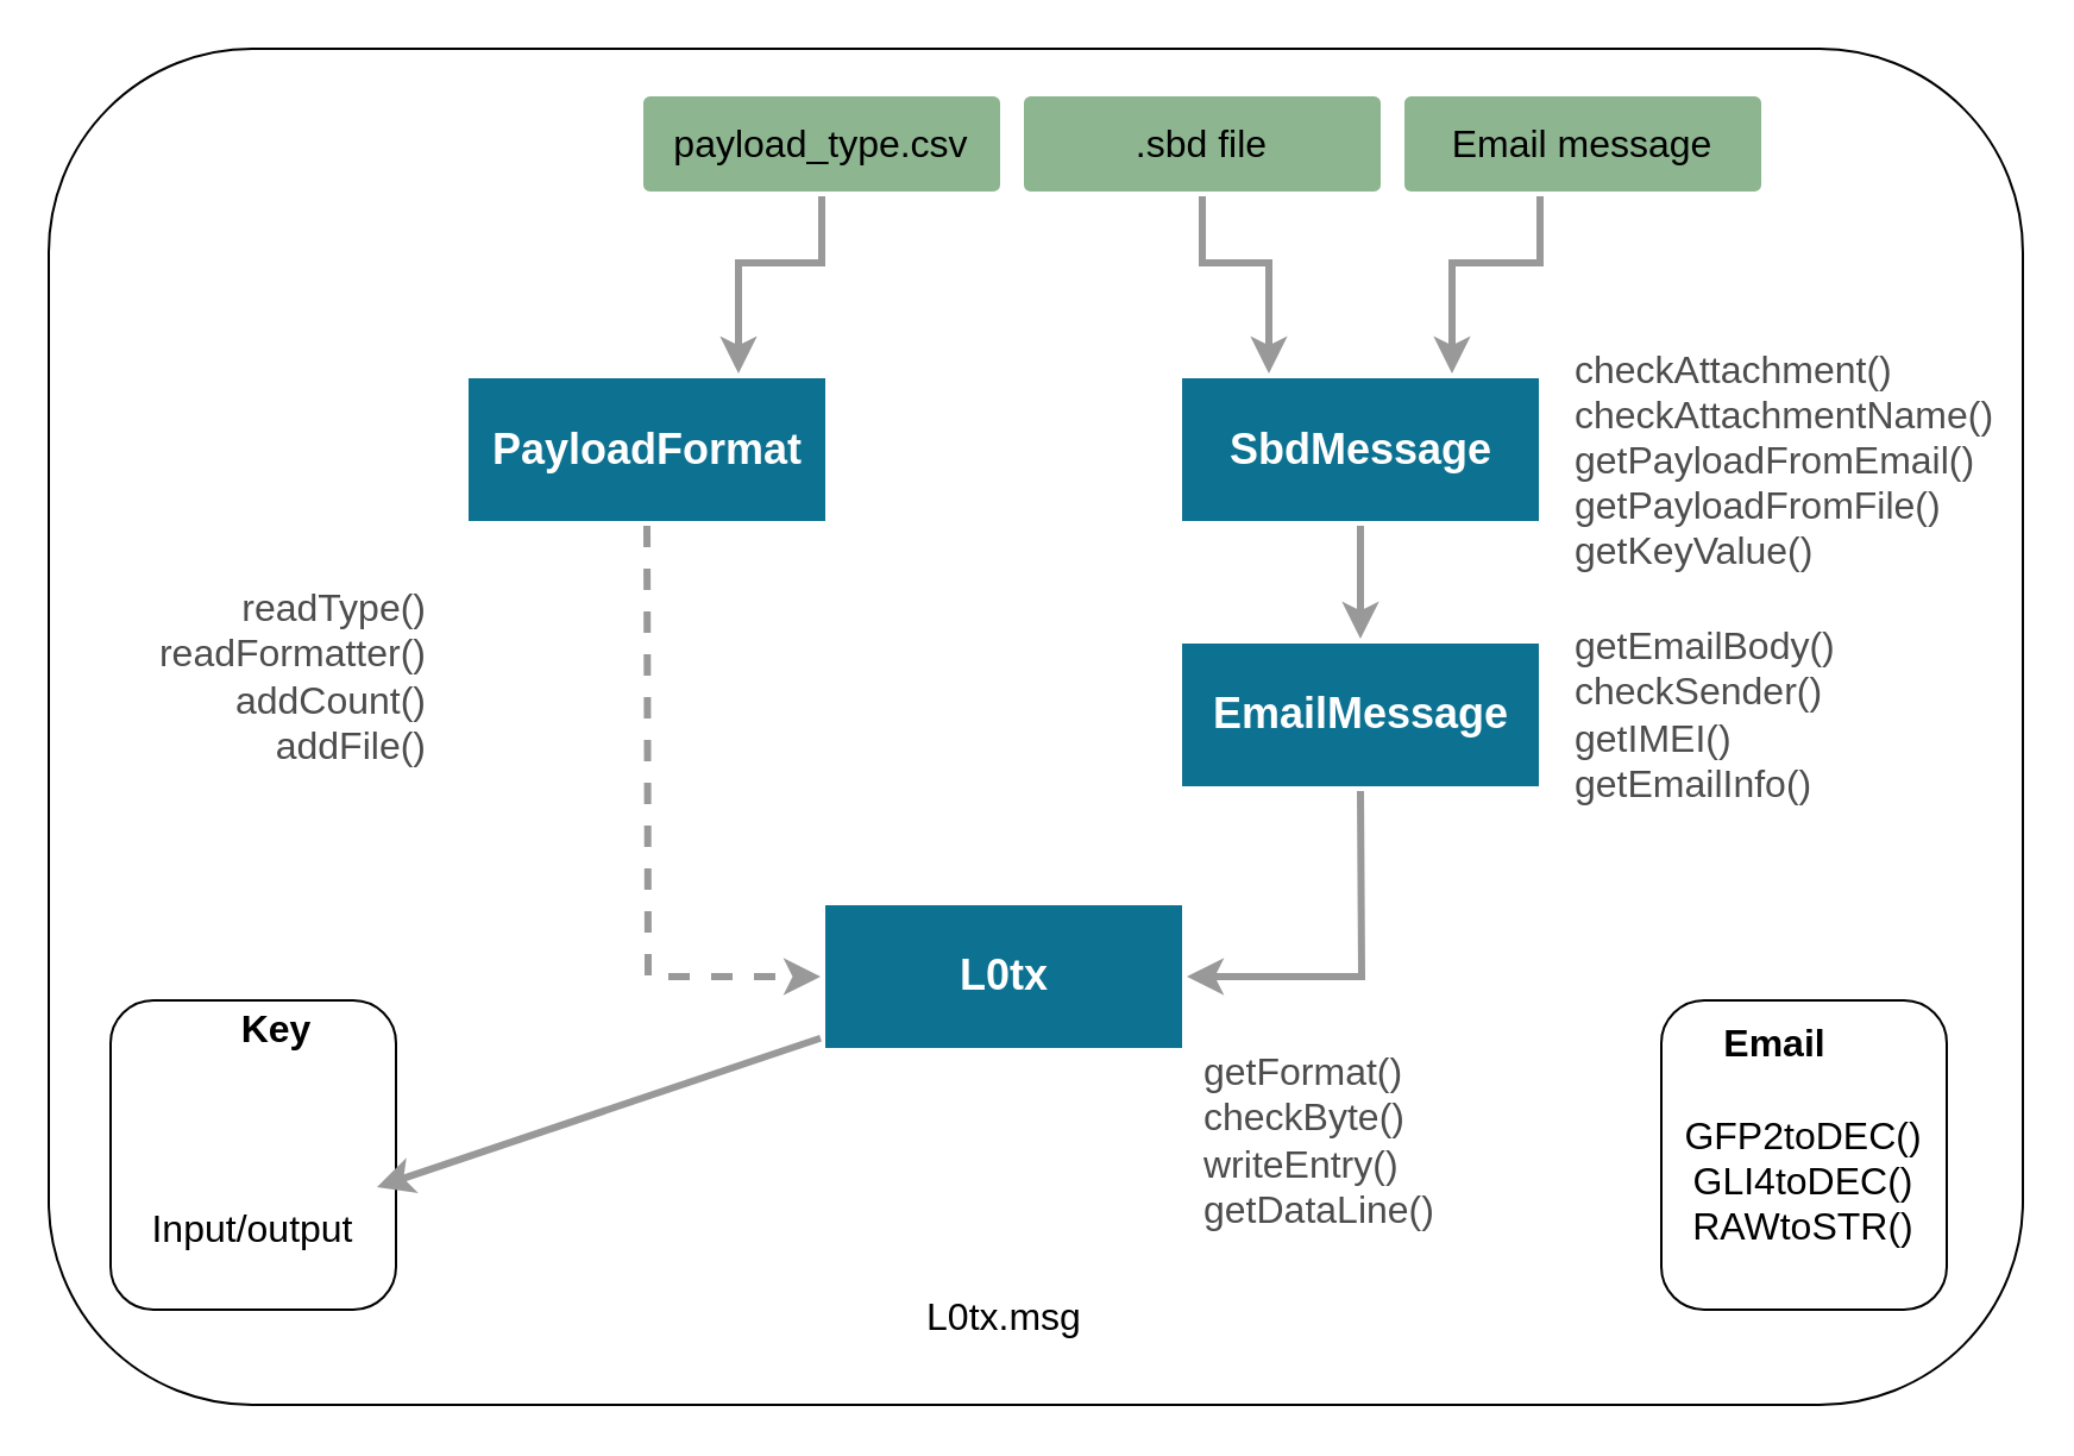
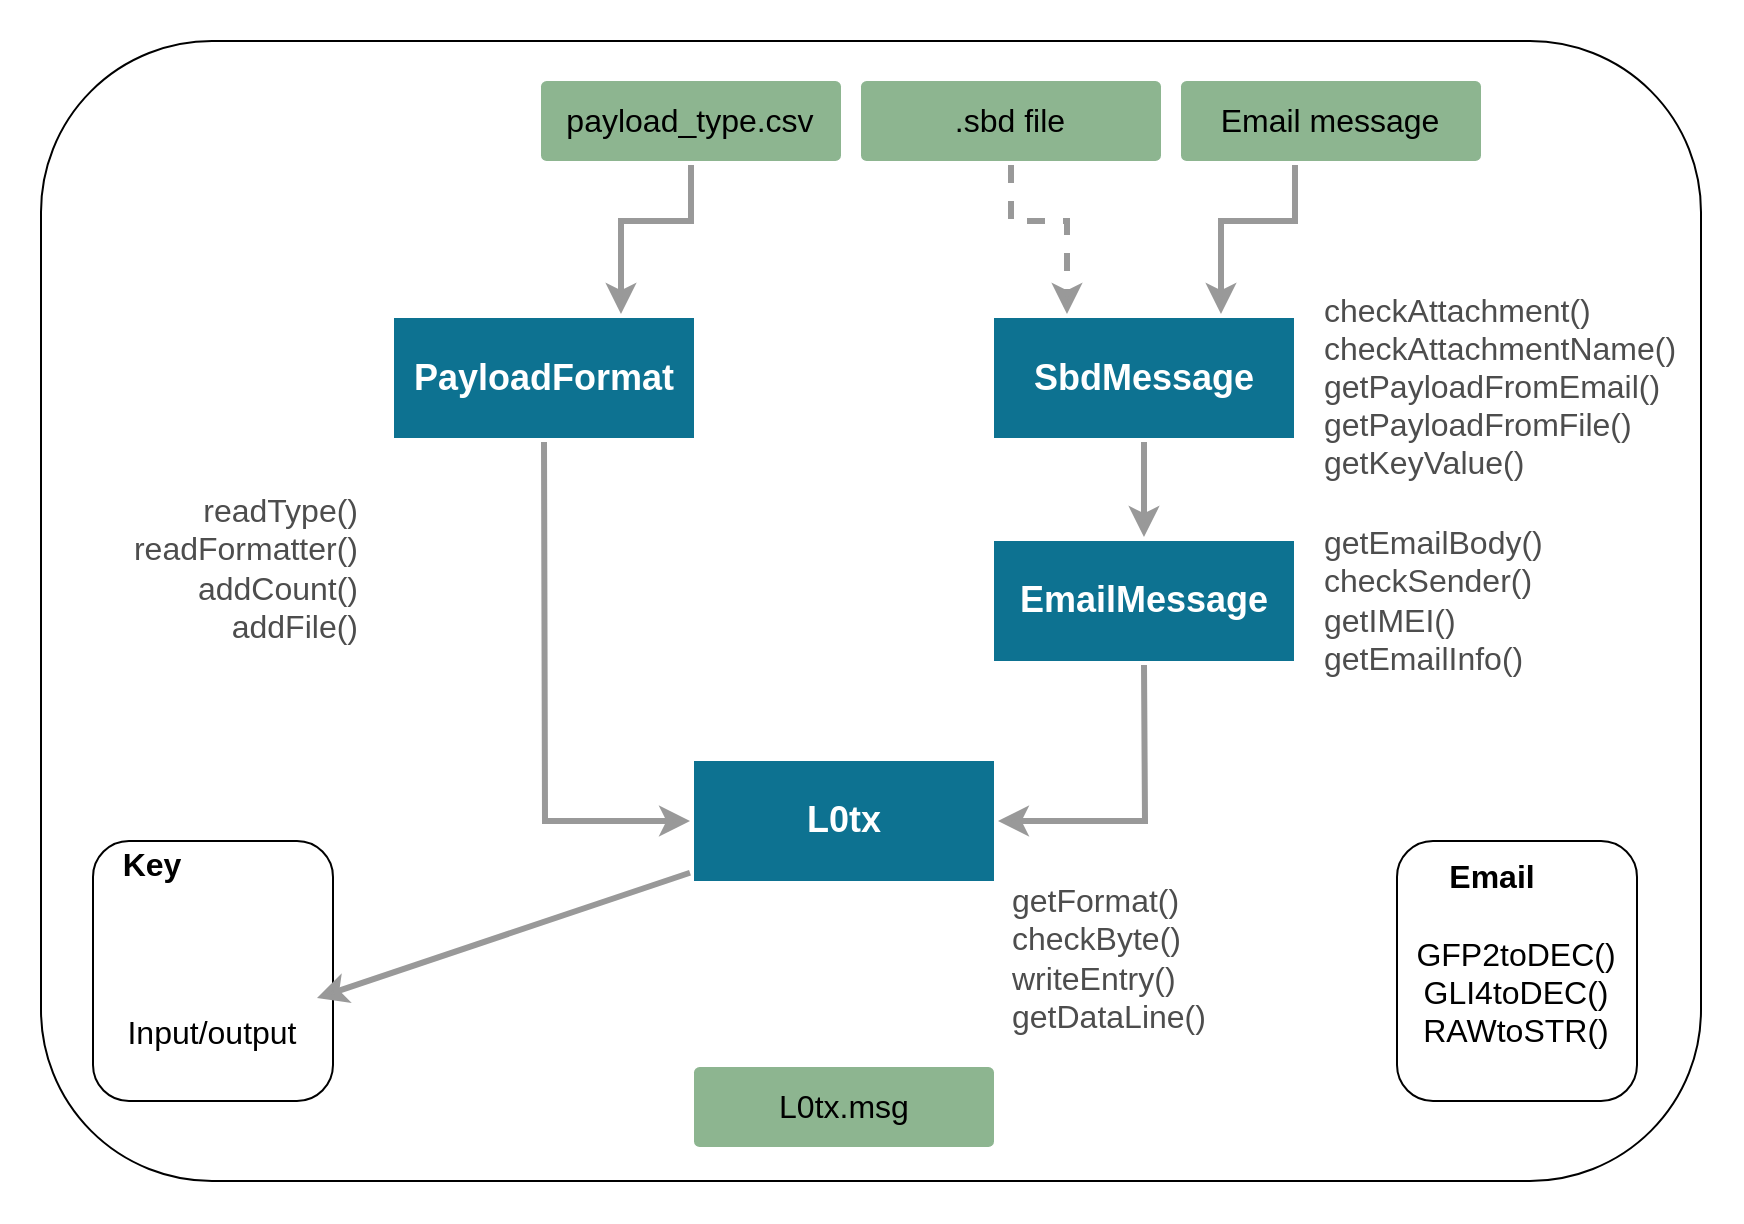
- <mxCell id="9" value="" style="edgeStyle=none;rounded=0;jumpStyle=none;html=1;shadow=0;labelBackgroundColor=none;startArrow=none;startFill=0;jettySize=auto;orthogonalLoop=1;strokeWidth=3;fontFamily=Helvetica;fontSize=18;fontColor=#FFFFFF;spacing=5;fontStyle=1;fillColor=#b0e3e6;strokeColor=#999999;exitX=0.5;exitY=1;exitDx=0;exitDy=0;entryX=0.25;entryY=0;entryDx=0;entryDy=0;" parent="1" source="18" target="4" edge="1"><mxGeometry relative="1" as="geometry"><mxPoint x="510" y="82" as="sourcePoint" /><mxPoint x="1198" y="160" as="targetPoint" /><Array as="points"><mxPoint x="505" y="110" /><mxPoint x="533" y="110" /></Array></mxGeometry></mxCell>
+ <mxCell id="9" value="" style="edgeStyle=none;rounded=0;jumpStyle=none;html=1;shadow=0;labelBackgroundColor=none;startArrow=none;startFill=0;jettySize=auto;orthogonalLoop=1;strokeWidth=3;fontFamily=Helvetica;fontSize=18;fontColor=#FFFFFF;spacing=5;fontStyle=1;fillColor=#b0e3e6;strokeColor=#999999;exitX=0.5;exitY=1;exitDx=0;exitDy=0;entryX=0.25;entryY=0;entryDx=0;entryDy=0;dashed=1;" parent="1" source="18" target="4" edge="1"><mxGeometry relative="1" as="geometry"><mxPoint x="510" y="82" as="sourcePoint" /><mxPoint x="1198" y="160" as="targetPoint" /><Array as="points"><mxPoint x="505" y="110" /><mxPoint x="533" y="110" /></Array></mxGeometry></mxCell>
- <mxCell id="8" value="" style="edgeStyle=none;rounded=0;jumpStyle=none;html=1;shadow=0;labelBackgroundColor=none;startArrow=none;startFill=0;jettySize=auto;orthogonalLoop=1;strokeWidth=3;fontFamily=Helvetica;fontSize=18;fontColor=#FFFFFF;spacing=5;fontStyle=1;fillColor=#b0e3e6;strokeColor=#999999;exitX=0.5;exitY=1;exitDx=0;exitDy=0;entryX=0;entryY=0.5;entryDx=0;entryDy=0;dashed=1;" parent="1" source="5" target="10" edge="1"><mxGeometry relative="1" as="geometry"><mxPoint x="152" y="50.5" as="sourcePoint" /><mxPoint x="255" y="308" as="targetPoint" /><Array as="points"><mxPoint x="272" y="410" /></Array></mxGeometry></mxCell>
+ <mxCell id="8" value="" style="edgeStyle=none;rounded=0;jumpStyle=none;html=1;shadow=0;labelBackgroundColor=none;startArrow=none;startFill=0;jettySize=auto;orthogonalLoop=1;strokeWidth=3;fontFamily=Helvetica;fontSize=18;fontColor=#FFFFFF;spacing=5;fontStyle=1;fillColor=#b0e3e6;strokeColor=#999999;exitX=0.5;exitY=1;exitDx=0;exitDy=0;entryX=0;entryY=0.5;entryDx=0;entryDy=0;" parent="1" source="5" target="10" edge="1"><mxGeometry relative="1" as="geometry"><mxPoint x="152" y="50.5" as="sourcePoint" /><mxPoint x="255" y="308" as="targetPoint" /><Array as="points"><mxPoint x="272" y="410" /></Array></mxGeometry></mxCell>
- <mxCell id="16" value="&lt;b style=&quot;font-size: 16px;&quot;&gt;&lt;font style=&quot;font-size: 16px;&quot;&gt;Key&lt;/font&gt;&lt;/b&gt;" style="text;html=1;strokeColor=none;fillColor=none;align=center;verticalAlign=middle;whiteSpace=wrap;rounded=0;fontSize=16;fontColor=#000000;" parent="13" vertex="1"><mxGeometry x="50" y="2" width="40" height="20" as="geometry" /></mxCell>
+ <mxCell id="16" value="&lt;b style=&quot;font-size: 16px;&quot;&gt;&lt;font style=&quot;font-size: 16px;&quot;&gt;Key&lt;/font&gt;&lt;/b&gt;" style="text;html=1;strokeColor=none;fillColor=none;align=center;verticalAlign=middle;whiteSpace=wrap;rounded=0;fontSize=16;fontColor=#000000;" parent="13" vertex="1"><mxGeometry x="10" y="2" width="40" height="20" as="geometry" /></mxCell>
- <mxCell id="24" value="L0tx.msg" style="rounded=1;whiteSpace=wrap;html=1;shadow=0;labelBackgroundColor=none;strokeColor=none;strokeWidth=3;fontFamily=Helvetica;fontSize=16;align=center;spacing=5;fontStyle=0;arcSize=7;perimeterSpacing=2;fillColor=#ffffff;" parent="1" vertex="1"><mxGeometry x="346.5" y="533" width="150" height="40" as="geometry" /></mxCell>
+ <mxCell id="24" value="L0tx.msg" style="rounded=1;whiteSpace=wrap;html=1;shadow=0;labelBackgroundColor=none;strokeColor=none;strokeWidth=3;fontFamily=Helvetica;fontSize=16;align=center;spacing=5;fontStyle=0;arcSize=7;perimeterSpacing=2;fillColor=#8DB590;" parent="1" vertex="1"><mxGeometry x="346.5" y="533" width="150" height="40" as="geometry" /></mxCell>
